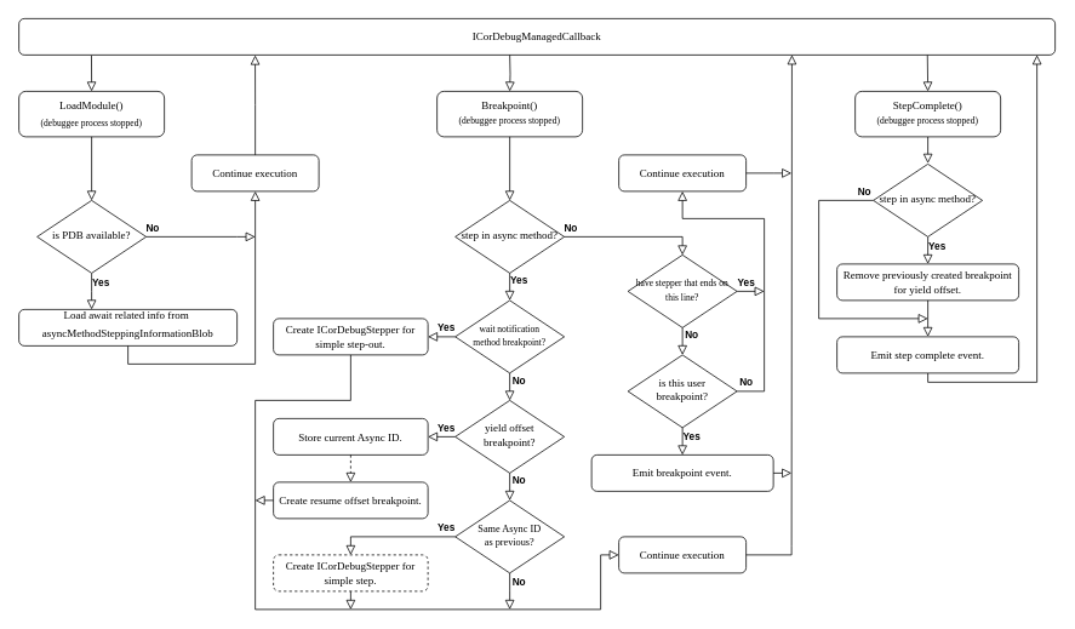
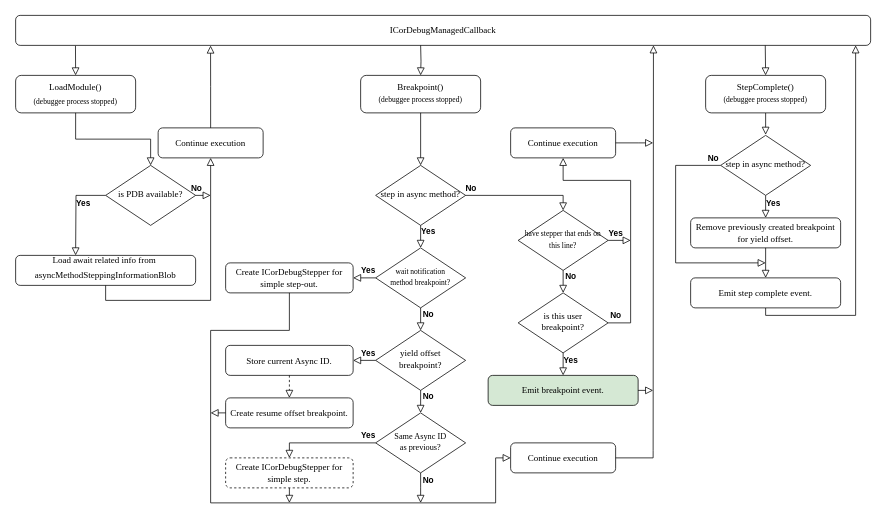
- <mxCell id="6" value="is PDB available?" style="rhombus;whiteSpace=wrap;html=1;shadow=0;fontFamily=Verdana;fontSize=12;align=center;strokeWidth=1;spacing=6;spacingTop=-4;" parent="1" vertex="1"><mxGeometry x="40" y="220" width="120" height="80" as="geometry" /></mxCell>
+ <mxCell id="6" value="is PDB available?" style="rhombus;whiteSpace=wrap;html=1;shadow=0;fontFamily=Verdana;fontSize=12;align=center;strokeWidth=1;spacing=6;spacingTop=-4;" parent="1" vertex="1"><mxGeometry x="140" y="220" width="120" height="80" as="geometry" /></mxCell>
- <mxCell id="53" value="&lt;p style=&quot;line-height: 130%&quot;&gt;Emit breakpoint event.&lt;/p&gt;" style="rounded=1;whiteSpace=wrap;html=1;fontSize=12;glass=0;strokeWidth=1;shadow=0;fontFamily=Verdana;" parent="1" vertex="1"><mxGeometry x="650" y="500" width="200" height="40" as="geometry" /></mxCell>
+ <mxCell id="53" value="&lt;p style=&quot;line-height: 130%&quot;&gt;Emit breakpoint event.&lt;/p&gt;" style="rounded=1;whiteSpace=wrap;html=1;fontSize=12;glass=0;strokeWidth=1;shadow=0;fontFamily=Verdana;fillColor=#d5e8d4;" parent="1" vertex="1"><mxGeometry x="650" y="500" width="200" height="40" as="geometry" /></mxCell>
